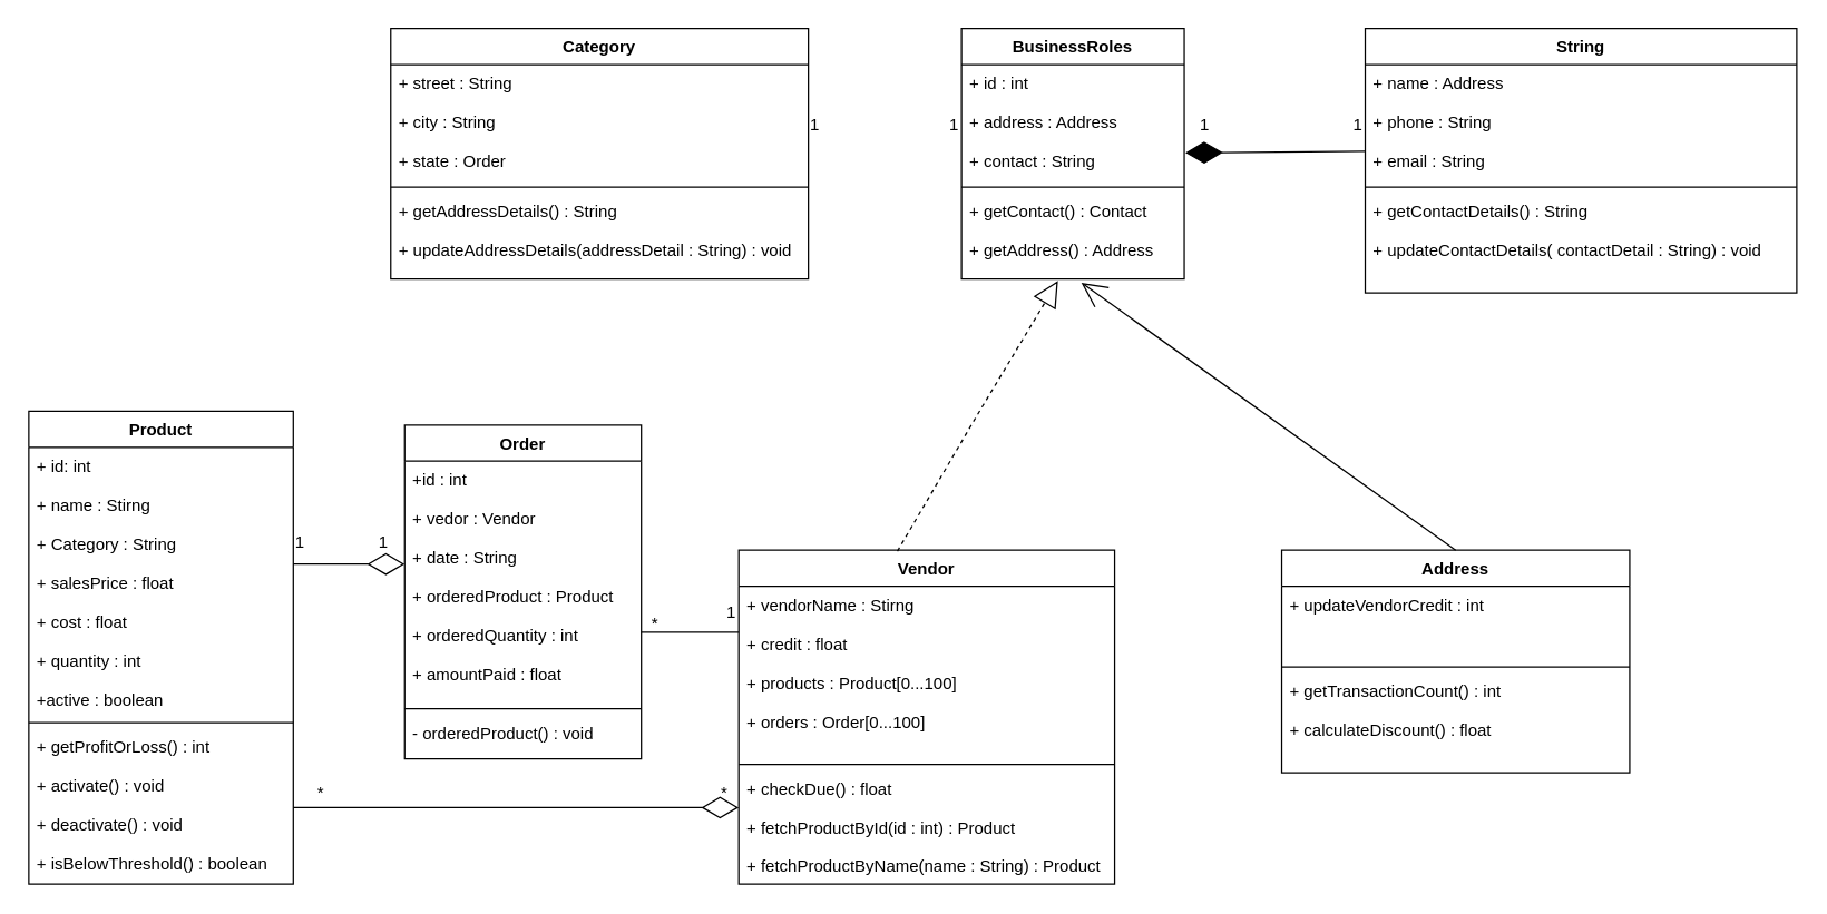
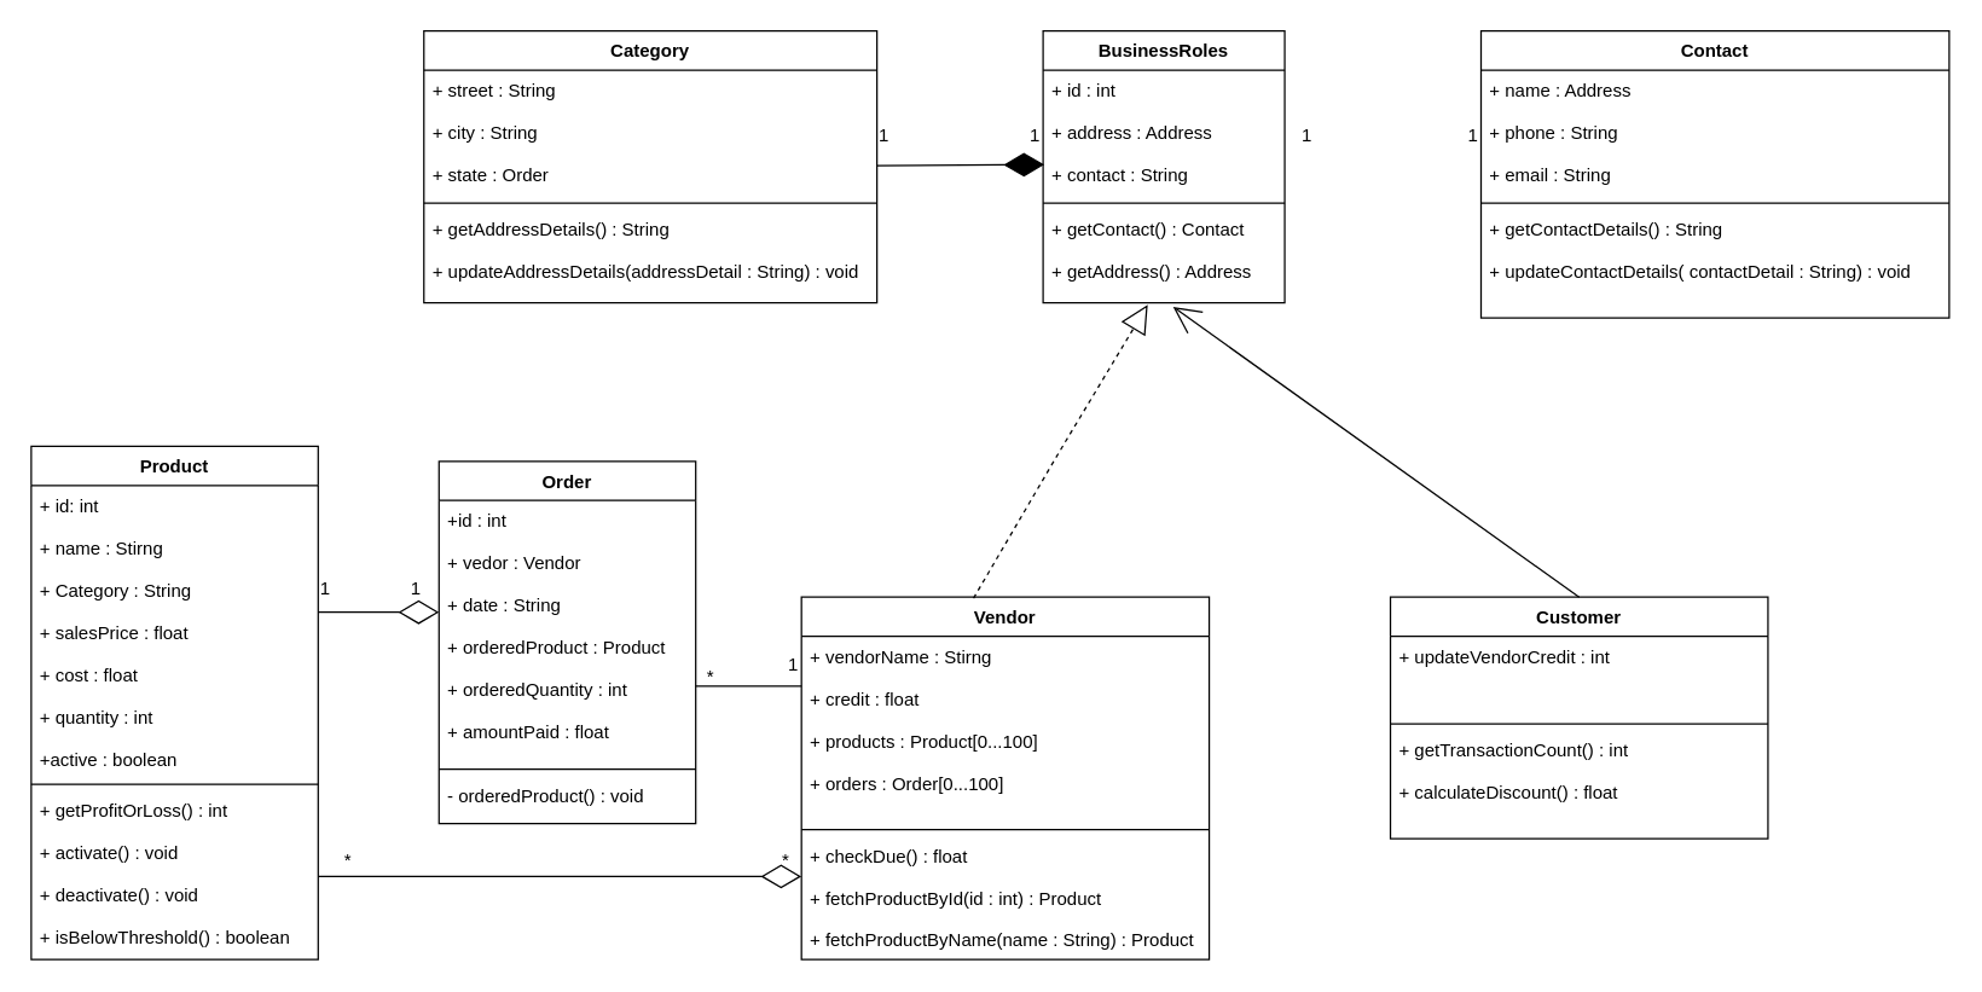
- <mxCell id="26" value="String" style="swimlane;fontStyle=1;align=center;verticalAlign=top;childLayout=stackLayout;horizontal=1;startSize=26;horizontalStack=0;resizeParent=1;resizeParentMax=0;resizeLast=0;collapsible=1;marginBottom=0;" parent="1" vertex="1"><mxGeometry x="980" y="20" width="310" height="190" as="geometry" /></mxCell>
+ <mxCell id="26" value="Contact" style="swimlane;fontStyle=1;align=center;verticalAlign=top;childLayout=stackLayout;horizontal=1;startSize=26;horizontalStack=0;resizeParent=1;resizeParentMax=0;resizeLast=0;collapsible=1;marginBottom=0;" parent="1" vertex="1"><mxGeometry x="980" y="20" width="310" height="190" as="geometry" /></mxCell>
+ <mxCell id="39" value="" style="endArrow=diamondThin;endFill=1;endSize=24;html=1;entryX=0.005;entryY=0.745;entryDx=0;entryDy=0;entryPerimeter=0;exitX=1;exitY=0.752;exitDx=0;exitDy=0;exitPerimeter=0;" parent="1" source="23" target="19" edge="1"><mxGeometry width="160" relative="1" as="geometry"><mxPoint x="581" y="109" as="sourcePoint" /><mxPoint x="688" y="108" as="targetPoint" /></mxGeometry></mxCell>
- <mxCell id="40" value="" style="endArrow=diamondThin;endFill=1;endSize=24;html=1;entryX=1.005;entryY=0.755;entryDx=0;entryDy=0;entryPerimeter=0;exitX=0;exitY=0.741;exitDx=0;exitDy=0;exitPerimeter=0;" parent="1" source="27" target="19" edge="1"><mxGeometry width="160" relative="1" as="geometry"><mxPoint x="780" y="180" as="sourcePoint" /><mxPoint x="940" y="180" as="targetPoint" /></mxGeometry></mxCell>
- <mxCell id="14" value="Address" style="swimlane;fontStyle=1;align=center;verticalAlign=top;childLayout=stackLayout;horizontal=1;startSize=26;horizontalStack=0;resizeParent=1;resizeParentMax=0;resizeLast=0;collapsible=1;marginBottom=0;" parent="1" vertex="1"><mxGeometry x="920" y="395" width="250" height="160" as="geometry" /></mxCell>
+ <mxCell id="14" value="Customer" style="swimlane;fontStyle=1;align=center;verticalAlign=top;childLayout=stackLayout;horizontal=1;startSize=26;horizontalStack=0;resizeParent=1;resizeParentMax=0;resizeLast=0;collapsible=1;marginBottom=0;" parent="1" vertex="1"><mxGeometry x="920" y="395" width="250" height="160" as="geometry" /></mxCell>
